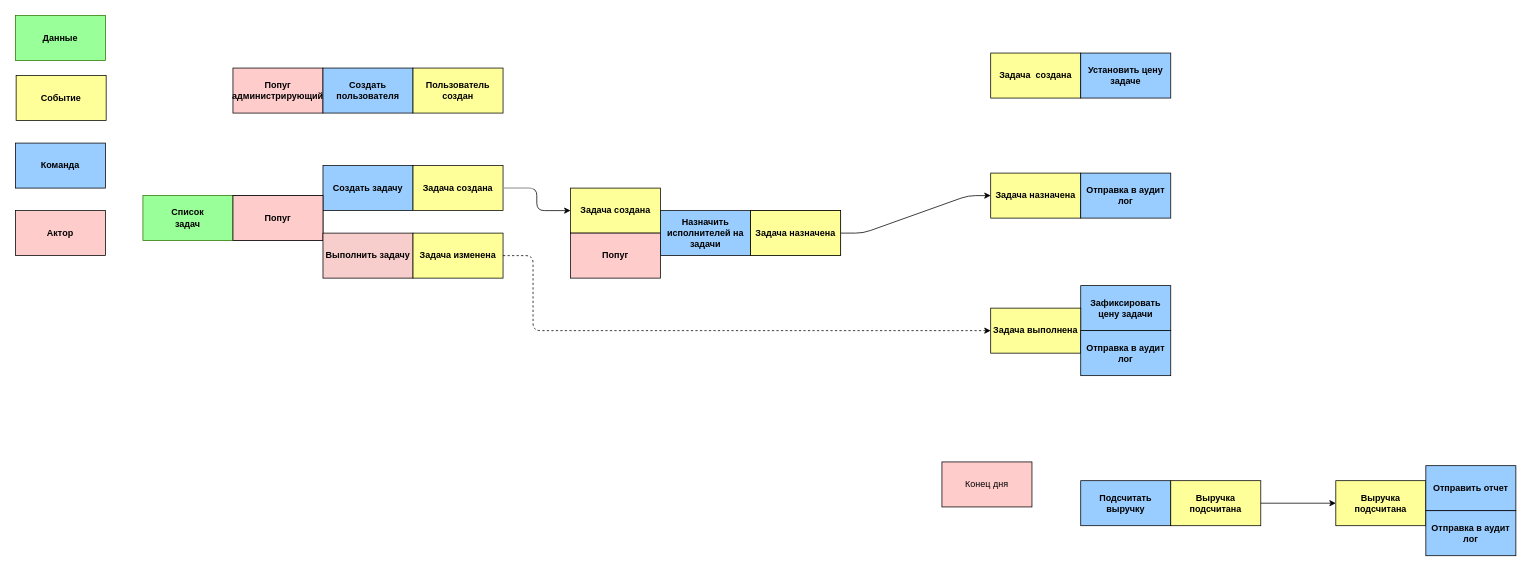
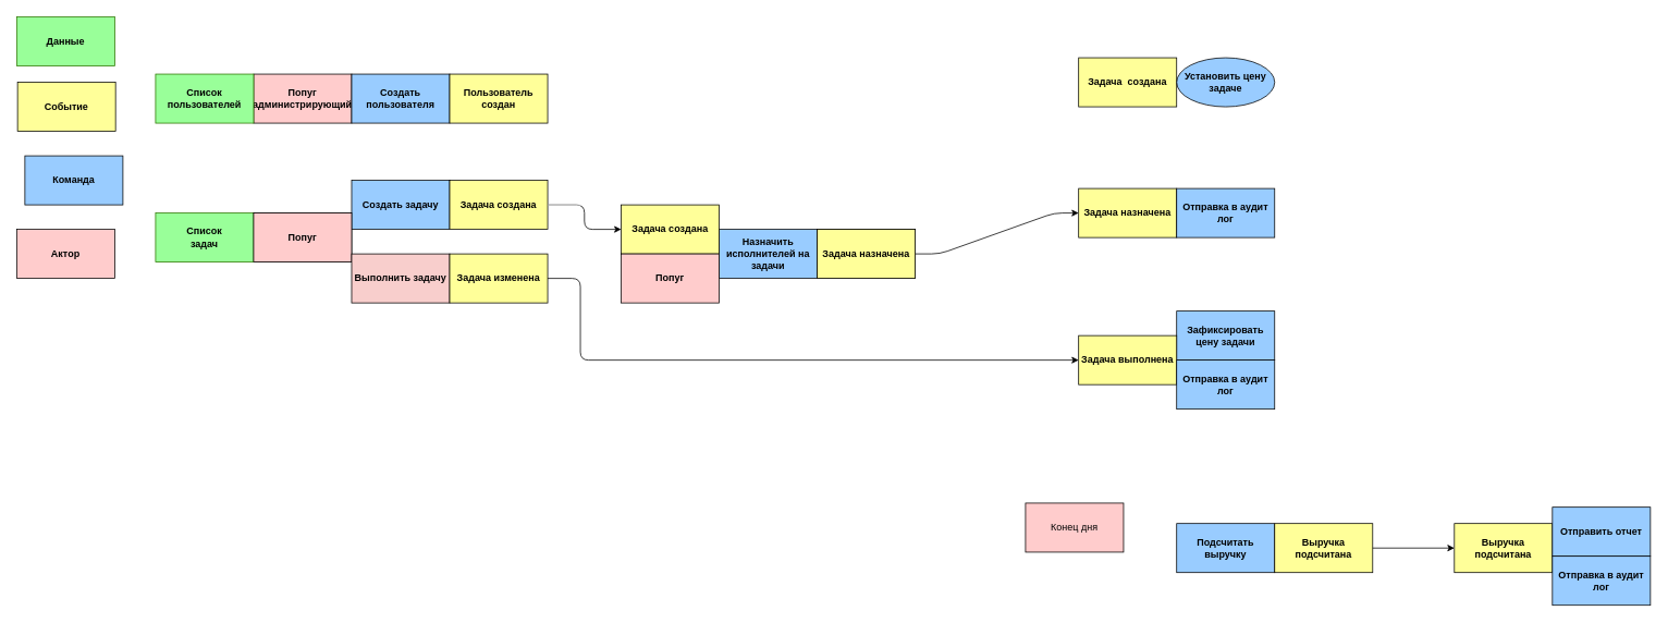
- <mxCell id="38" value="Установить цену задаче" style="rounded=0;whiteSpace=wrap;html=1;fontColor=#000000;fontStyle=1;fillColor=#99CCFF;" vertex="1" parent="1"><mxGeometry x="1440" y="70" width="120" height="60" as="geometry" /></mxCell>
+ <mxCell id="38" value="Установить цену задаче" style="ellipse;whiteSpace=wrap;html=1;fontColor=#000000;fontStyle=1;fillColor=#99CCFF;" vertex="1" parent="1"><mxGeometry x="1440" y="70" width="120" height="60" as="geometry" /></mxCell>
+ <mxCell id="7" value="Список&lt;br&gt;пользователей" style="rounded=0;whiteSpace=wrap;html=1;fillColor=#99FF99;fontColor=#000000;strokeColor=#2D7600;fontStyle=1" vertex="1" parent="1"><mxGeometry x="190" y="90" width="120" height="60" as="geometry" /></mxCell>
- <mxCell id="4" value="Команда" style="rounded=0;whiteSpace=wrap;html=1;fontColor=#000000;fontStyle=1;fillColor=#99CCFF;" vertex="1" parent="1"><mxGeometry x="20" y="190" width="120" height="60" as="geometry" /></mxCell>
+ <mxCell id="4" value="Команда" style="rounded=0;whiteSpace=wrap;html=1;fontColor=#000000;fontStyle=1;fillColor=#99CCFF;" vertex="1" parent="1"><mxGeometry x="30" y="190" width="120" height="60" as="geometry" /></mxCell>
- <mxCell id="34" value="" style="endArrow=classic;html=1;fontColor=#000000;exitX=1;exitY=0.5;exitDx=0;exitDy=0;entryX=0;entryY=0.5;entryDx=0;entryDy=0;edgeStyle=orthogonalEdgeStyle;dashed=1;" edge="1" parent="1" source="31" target="33"><mxGeometry width="50" height="50" relative="1" as="geometry"><mxPoint x="820" y="480" as="sourcePoint" /><mxPoint x="870" y="430" as="targetPoint" /><Array as="points"><mxPoint x="710" y="340" /><mxPoint x="710" y="440" /></Array></mxGeometry></mxCell>
+ <mxCell id="34" value="" style="endArrow=classic;html=1;fontColor=#000000;exitX=1;exitY=0.5;exitDx=0;exitDy=0;entryX=0;entryY=0.5;entryDx=0;entryDy=0;edgeStyle=orthogonalEdgeStyle;" edge="1" parent="1" source="31" target="33"><mxGeometry width="50" height="50" relative="1" as="geometry"><mxPoint x="820" y="480" as="sourcePoint" /><mxPoint x="870" y="430" as="targetPoint" /><Array as="points"><mxPoint x="710" y="340" /><mxPoint x="710" y="440" /></Array></mxGeometry></mxCell>
